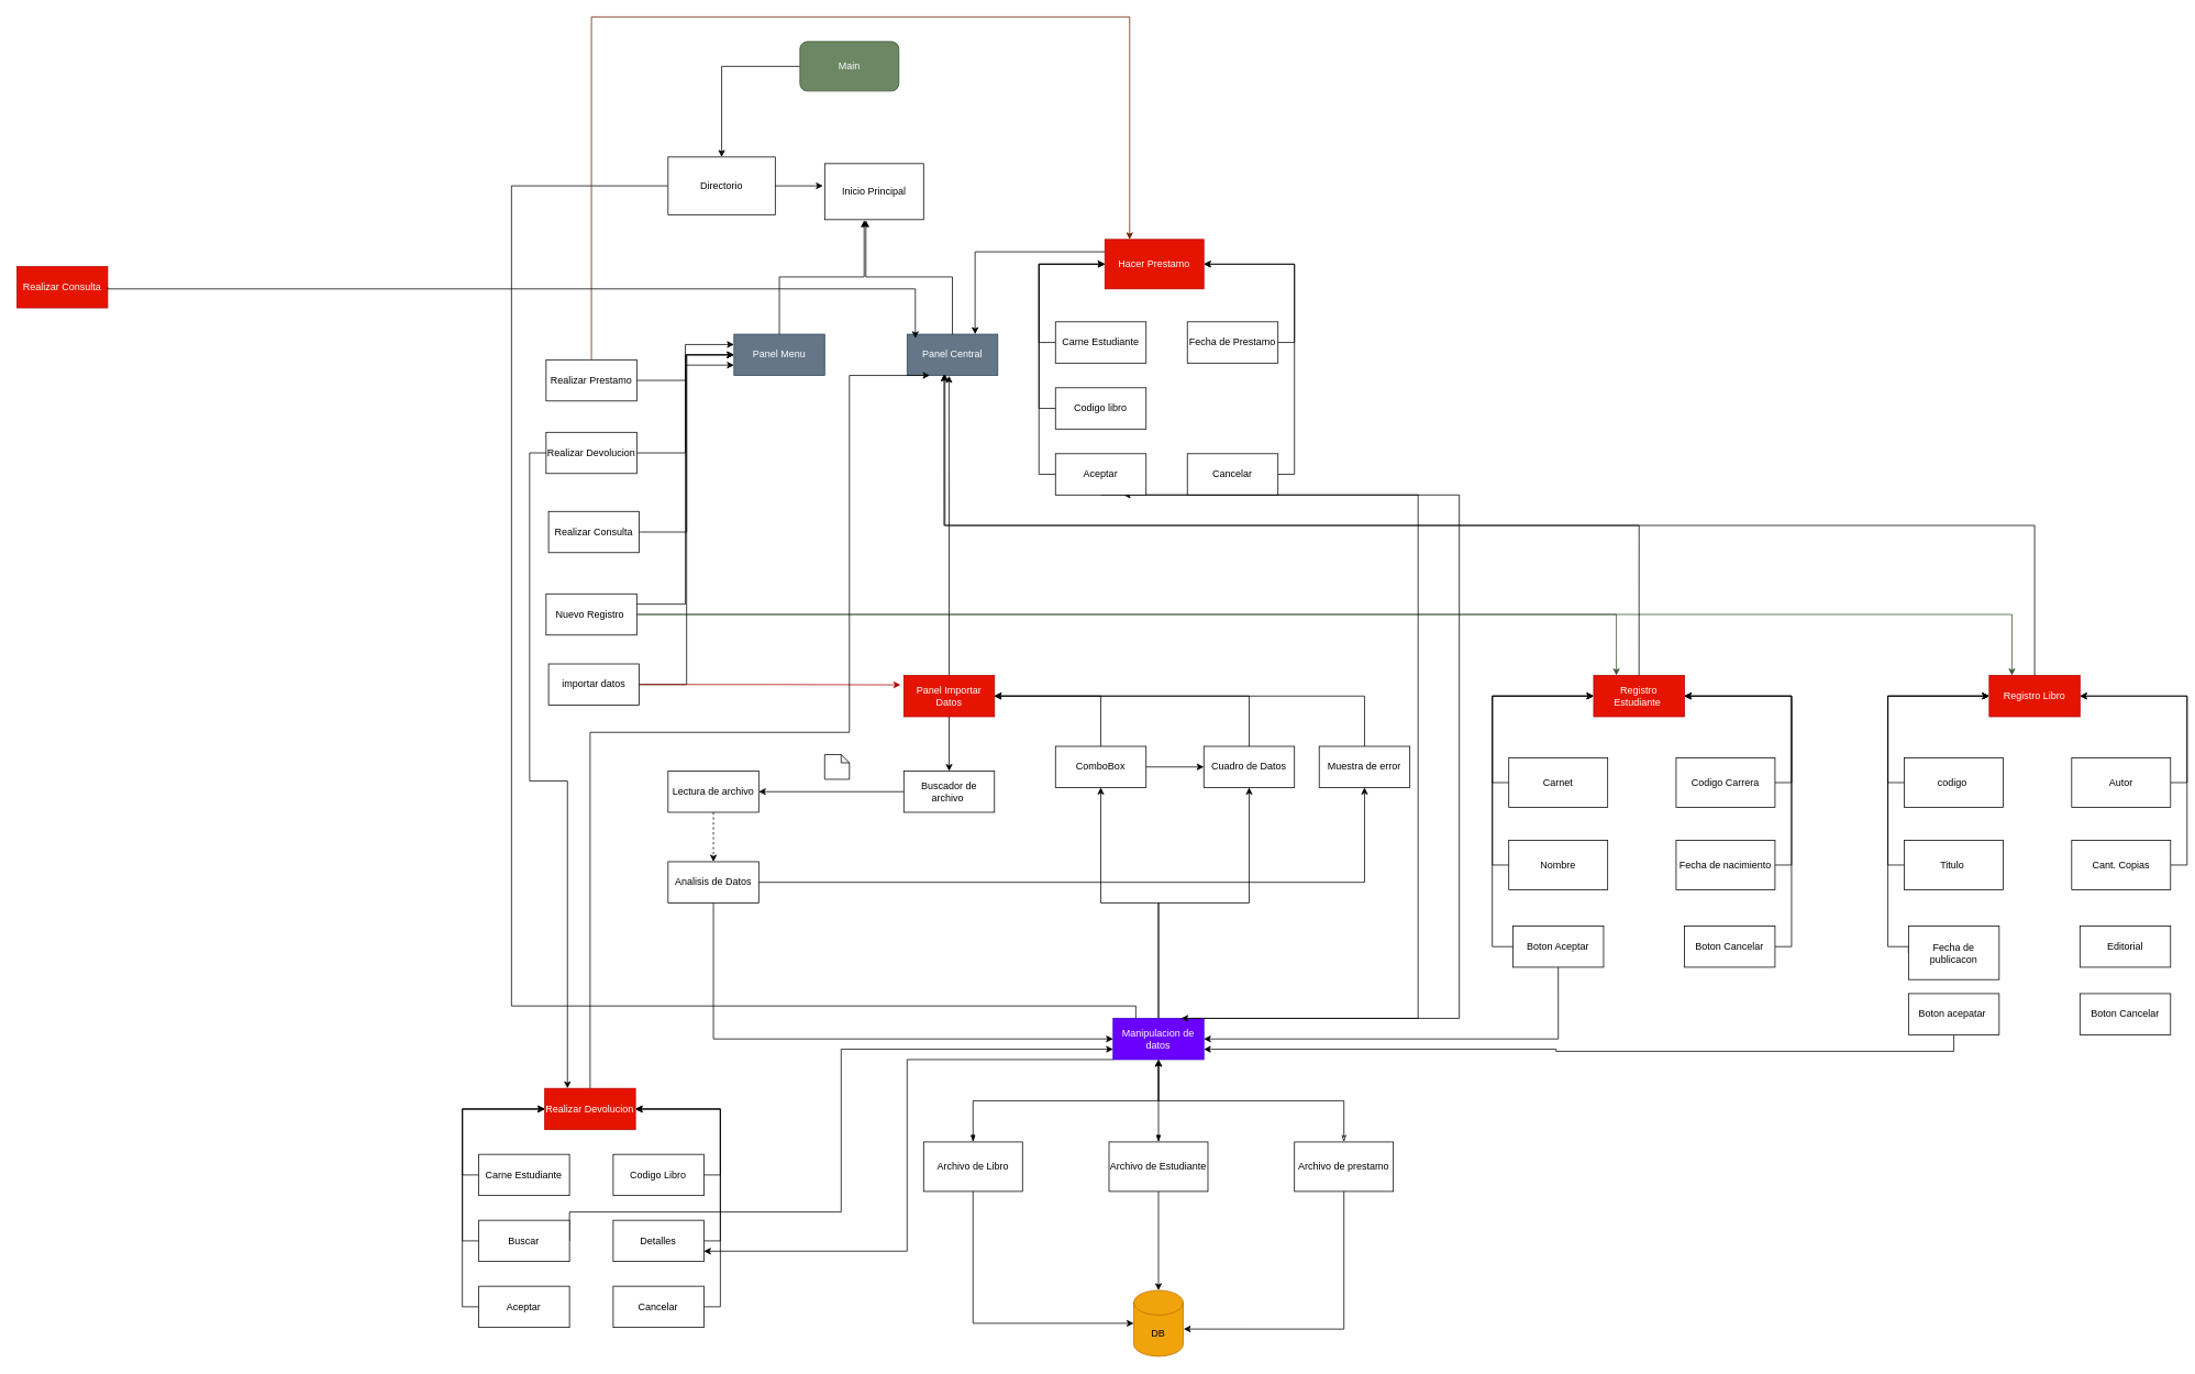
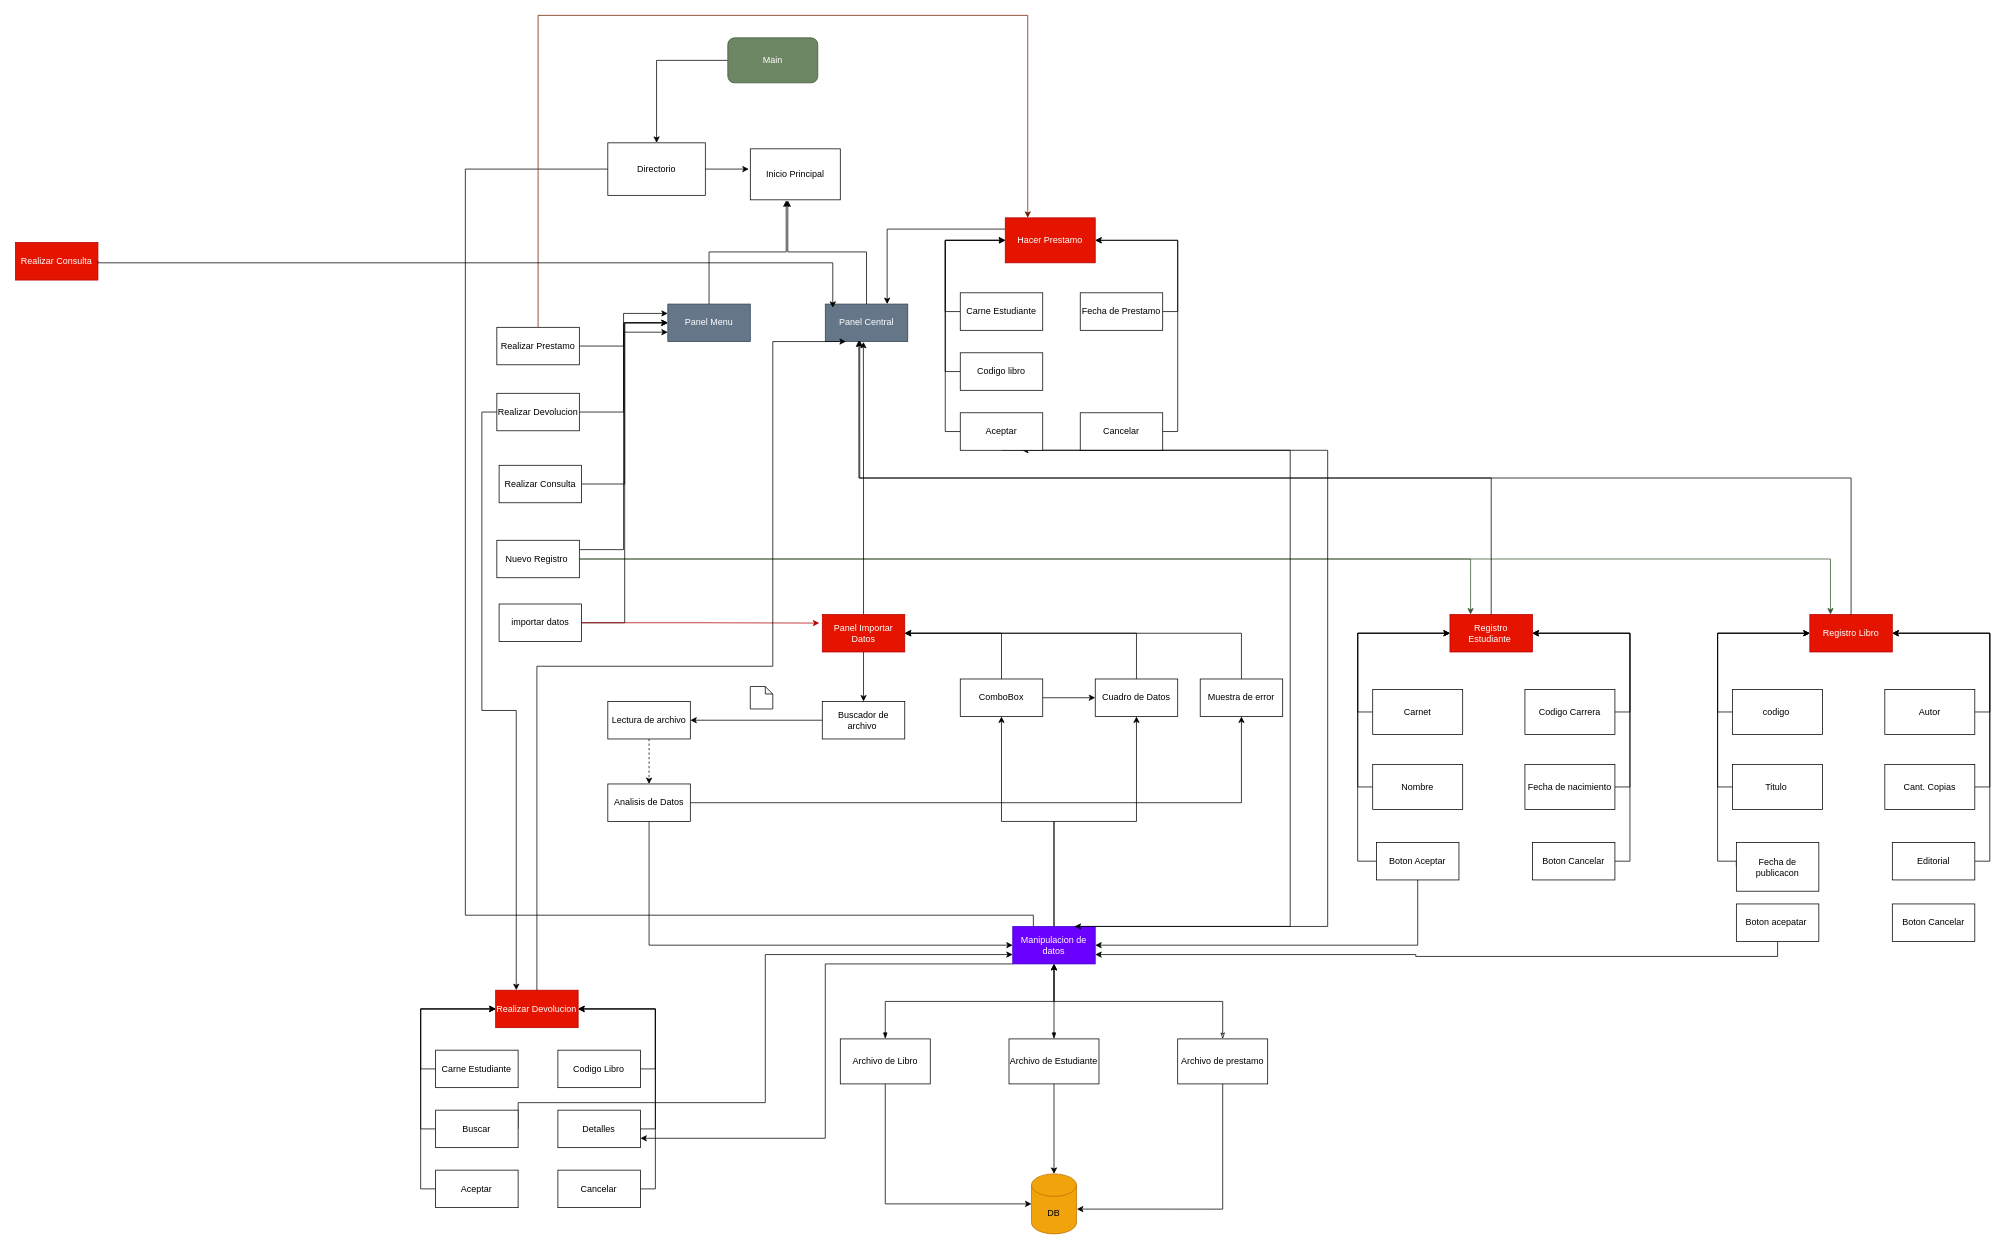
+ <mxCell id="67" style="edgeStyle=orthogonalEdgeStyle;rounded=0;orthogonalLoop=1;jettySize=auto;html=1;exitX=1;exitY=0.5;exitDx=0;exitDy=0;entryX=1;entryY=0.5;entryDx=0;entryDy=0;" edge="1" parent="1" source="68" target="58"><mxGeometry relative="1" as="geometry" /></mxCell>
